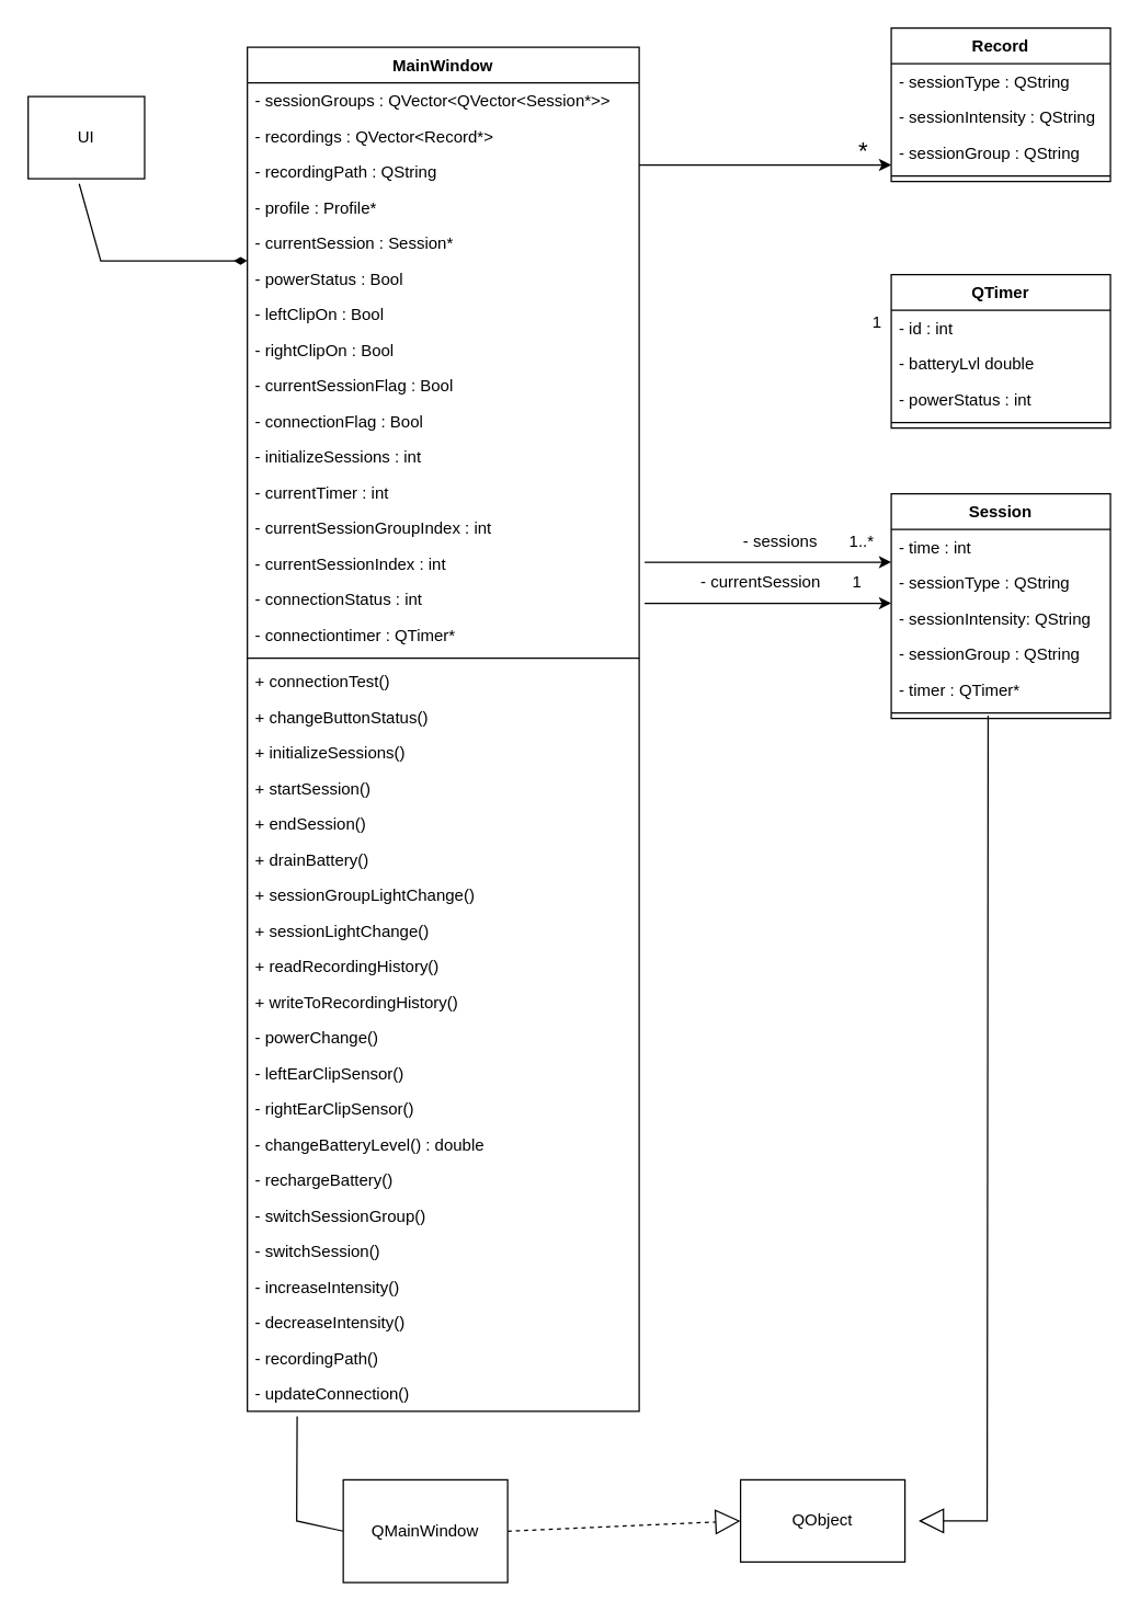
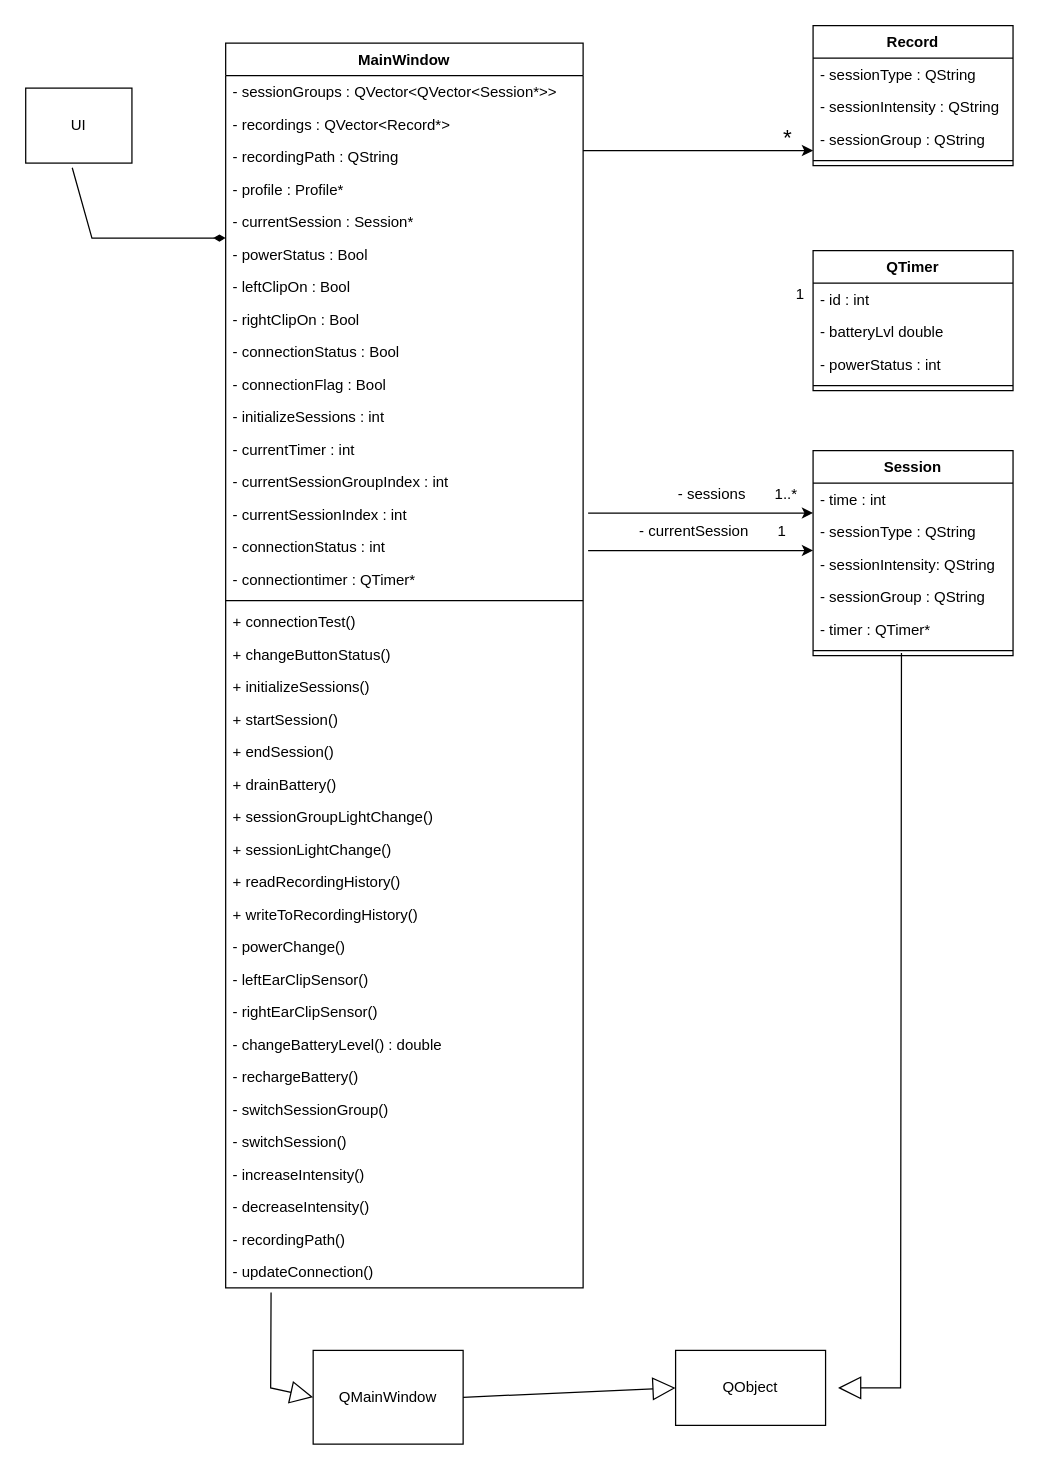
- <mxCell id="28" value="- currentSessionFlag : Bool" style="text;strokeColor=none;fillColor=none;align=left;verticalAlign=top;spacingLeft=4;spacingRight=4;overflow=hidden;rotatable=0;points=[[0,0.5],[1,0.5]];portConstraint=eastwest;" vertex="1" parent="19"><mxGeometry y="234" width="286" height="26" as="geometry" /></mxCell>
+ <mxCell id="28" value="- connectionStatus : Bool" style="text;strokeColor=none;fillColor=none;align=left;verticalAlign=top;spacingLeft=4;spacingRight=4;overflow=hidden;rotatable=0;points=[[0,0.5],[1,0.5]];portConstraint=eastwest;" vertex="1" parent="19"><mxGeometry y="234" width="286" height="26" as="geometry" /></mxCell>
- <mxCell id="67" value="&lt;font color=&quot;#ffffff&quot;&gt;Extends&lt;/font&gt;" style="endArrow=block;endSize=16;endFill=0;html=1;rounded=0;exitX=1;exitY=0.5;exitDx=0;exitDy=0;entryX=0;entryY=0.5;entryDx=0;entryDy=0;dashed=1;" edge="1" parent="1" source="65" target="66"><mxGeometry x="0.332" y="30" width="160" relative="1" as="geometry"><mxPoint x="380" y="1109.5" as="sourcePoint" /><mxPoint x="530" y="1110" as="targetPoint" /><mxPoint as="offset" /></mxGeometry></mxCell>
+ <mxCell id="67" value="&lt;font color=&quot;#ffffff&quot;&gt;Extends&lt;/font&gt;" style="endArrow=block;endSize=16;endFill=0;html=1;rounded=0;exitX=1;exitY=0.5;exitDx=0;exitDy=0;entryX=0;entryY=0.5;entryDx=0;entryDy=0;" edge="1" parent="1" source="65" target="66"><mxGeometry x="0.332" y="30" width="160" relative="1" as="geometry"><mxPoint x="380" y="1109.5" as="sourcePoint" /><mxPoint x="530" y="1110" as="targetPoint" /><mxPoint as="offset" /></mxGeometry></mxCell>
- <mxCell id="69" value="&lt;font color=&quot;#ffffff&quot;&gt;Extends&lt;/font&gt;" style="endArrow=none;endSize=16;endFill=0;html=1;rounded=0;exitX=0.127;exitY=1.143;exitDx=0;exitDy=0;exitPerimeter=0;entryX=0;entryY=0.5;entryDx=0;entryDy=0;" edge="1" parent="1" source="57" target="65"><mxGeometry x="0.293" y="-97" width="160" relative="1" as="geometry"><mxPoint x="520" y="940" as="sourcePoint" /><mxPoint x="216" y="1140" as="targetPoint" /><Array as="points"><mxPoint x="216" y="1110" /></Array><mxPoint as="offset" /></mxGeometry></mxCell>
+ <mxCell id="69" value="&lt;font color=&quot;#ffffff&quot;&gt;Extends&lt;/font&gt;" style="endArrow=block;endSize=16;endFill=0;html=1;rounded=0;exitX=0.127;exitY=1.143;exitDx=0;exitDy=0;exitPerimeter=0;entryX=0;entryY=0.5;entryDx=0;entryDy=0;" edge="1" parent="1" source="57" target="65"><mxGeometry x="0.293" y="-97" width="160" relative="1" as="geometry"><mxPoint x="520" y="940" as="sourcePoint" /><mxPoint x="216" y="1140" as="targetPoint" /><Array as="points"><mxPoint x="216" y="1110" /></Array><mxPoint as="offset" /></mxGeometry></mxCell>
